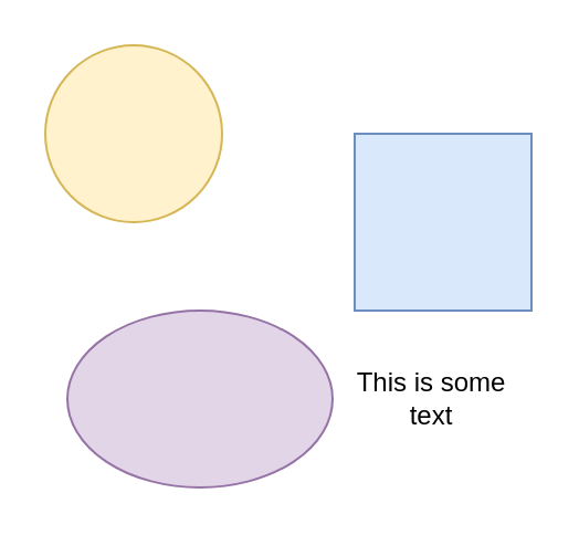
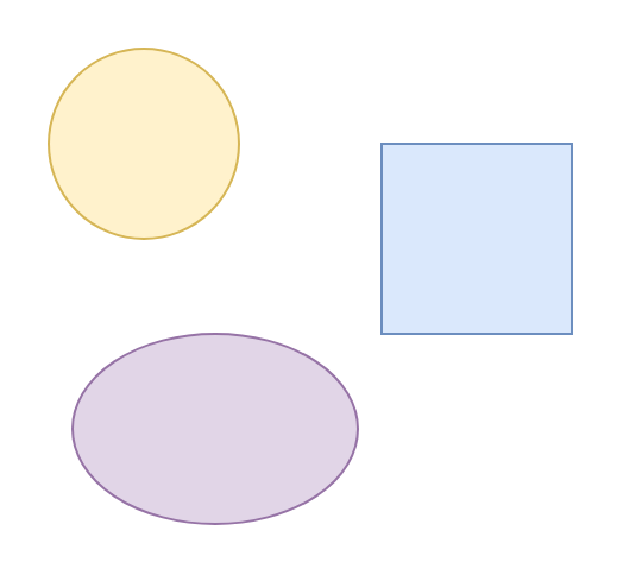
- <mxCell id="5" value="This is some text" style="text;html=1;strokeColor=none;fillColor=none;align=center;verticalAlign=middle;whiteSpace=wrap;rounded=0;" vertex="1" parent="1"><mxGeometry x="150" y="160" width="90" height="40" as="geometry" /></mxCell>
